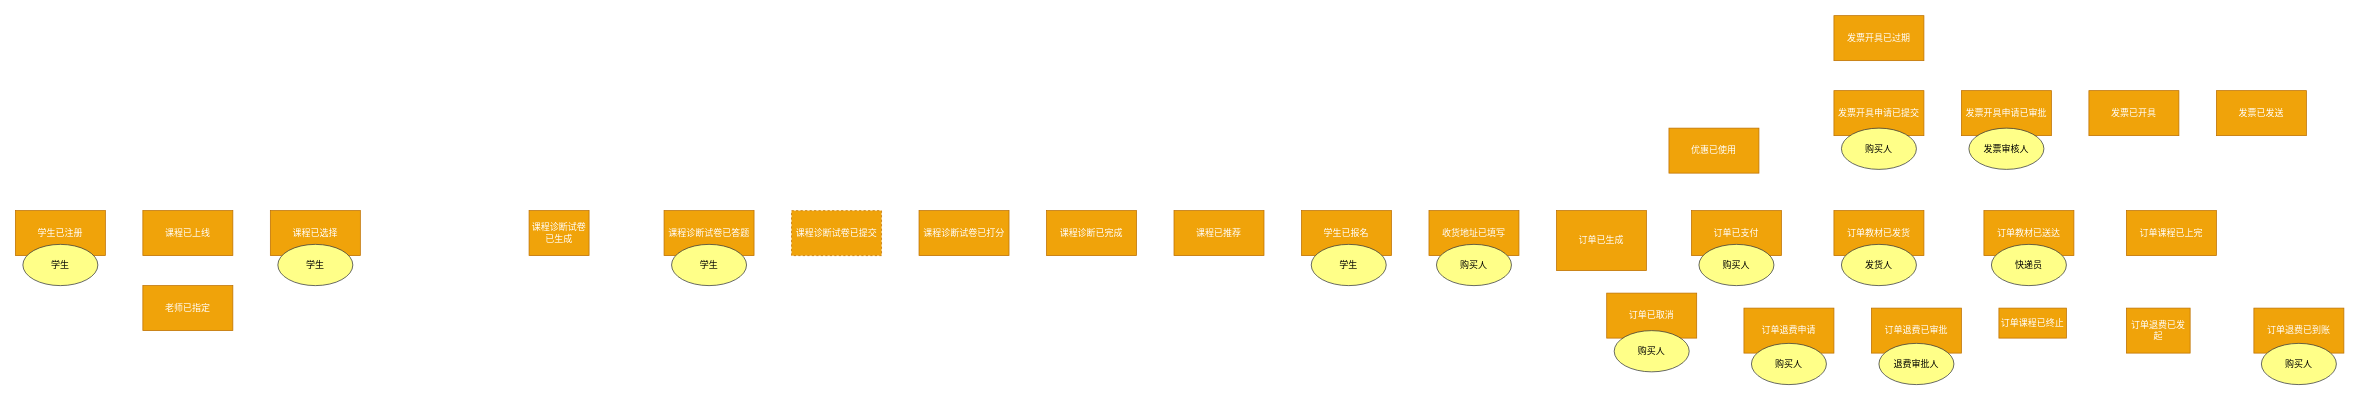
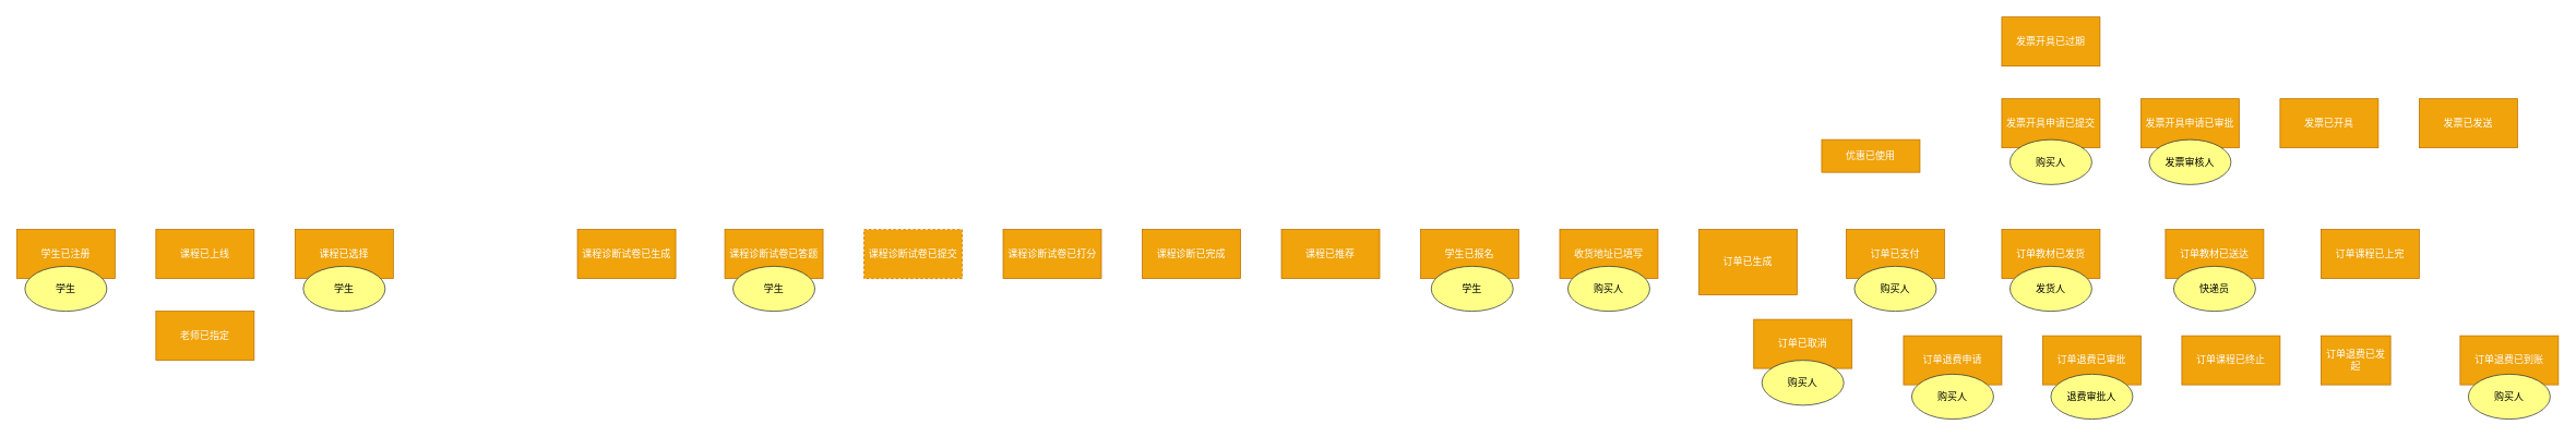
- <mxCell id="16" value="优惠已使用" style="rounded=0;whiteSpace=wrap;html=1;fillColor=#f0a30a;strokeColor=#BD7000;fontColor=#ffffff;" parent="1" vertex="1"><mxGeometry x="2225" y="170" width="120" height="60" as="geometry" /></mxCell>
+ <mxCell id="16" value="优惠已使用" style="rounded=0;whiteSpace=wrap;html=1;fillColor=#f0a30a;strokeColor=#BD7000;fontColor=#ffffff;" parent="1" vertex="1"><mxGeometry x="2225" y="170" width="120" height="40" as="geometry" /></mxCell>
- <mxCell id="19" value="课程诊断试卷已生成" style="rounded=0;whiteSpace=wrap;html=1;fillColor=#f0a30a;strokeColor=#BD7000;fontColor=#ffffff;" parent="1" vertex="1"><mxGeometry x="705" y="280" width="80" height="60" as="geometry" /></mxCell>
+ <mxCell id="19" value="课程诊断试卷已生成" style="rounded=0;whiteSpace=wrap;html=1;fillColor=#f0a30a;strokeColor=#BD7000;fontColor=#ffffff;" parent="1" vertex="1"><mxGeometry x="705" y="280" width="120" height="60" as="geometry" /></mxCell>
- <mxCell id="28" value="订单课程已终止" style="rounded=0;whiteSpace=wrap;html=1;fillColor=#f0a30a;strokeColor=#BD7000;fontColor=#ffffff;" parent="1" vertex="1"><mxGeometry x="2665" y="410" width="90" height="40" as="geometry" /></mxCell>
+ <mxCell id="28" value="订单课程已终止" style="rounded=0;whiteSpace=wrap;html=1;fillColor=#f0a30a;strokeColor=#BD7000;fontColor=#ffffff;" parent="1" vertex="1"><mxGeometry x="2665" y="410" width="120" height="60" as="geometry" /></mxCell>
